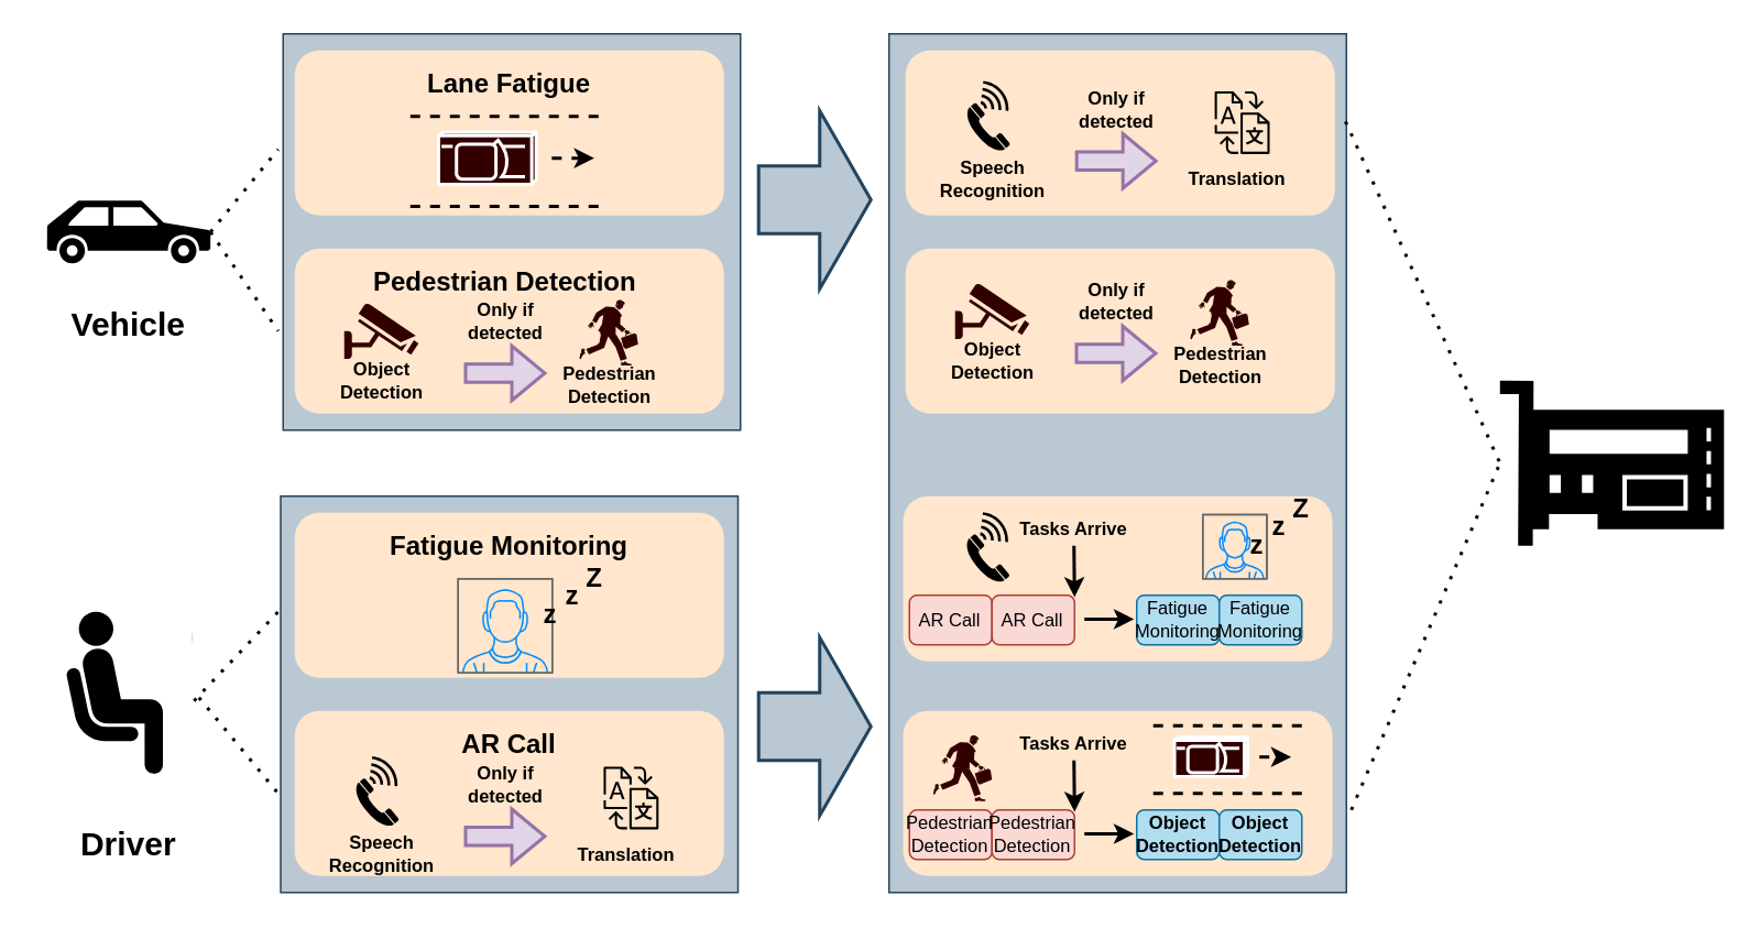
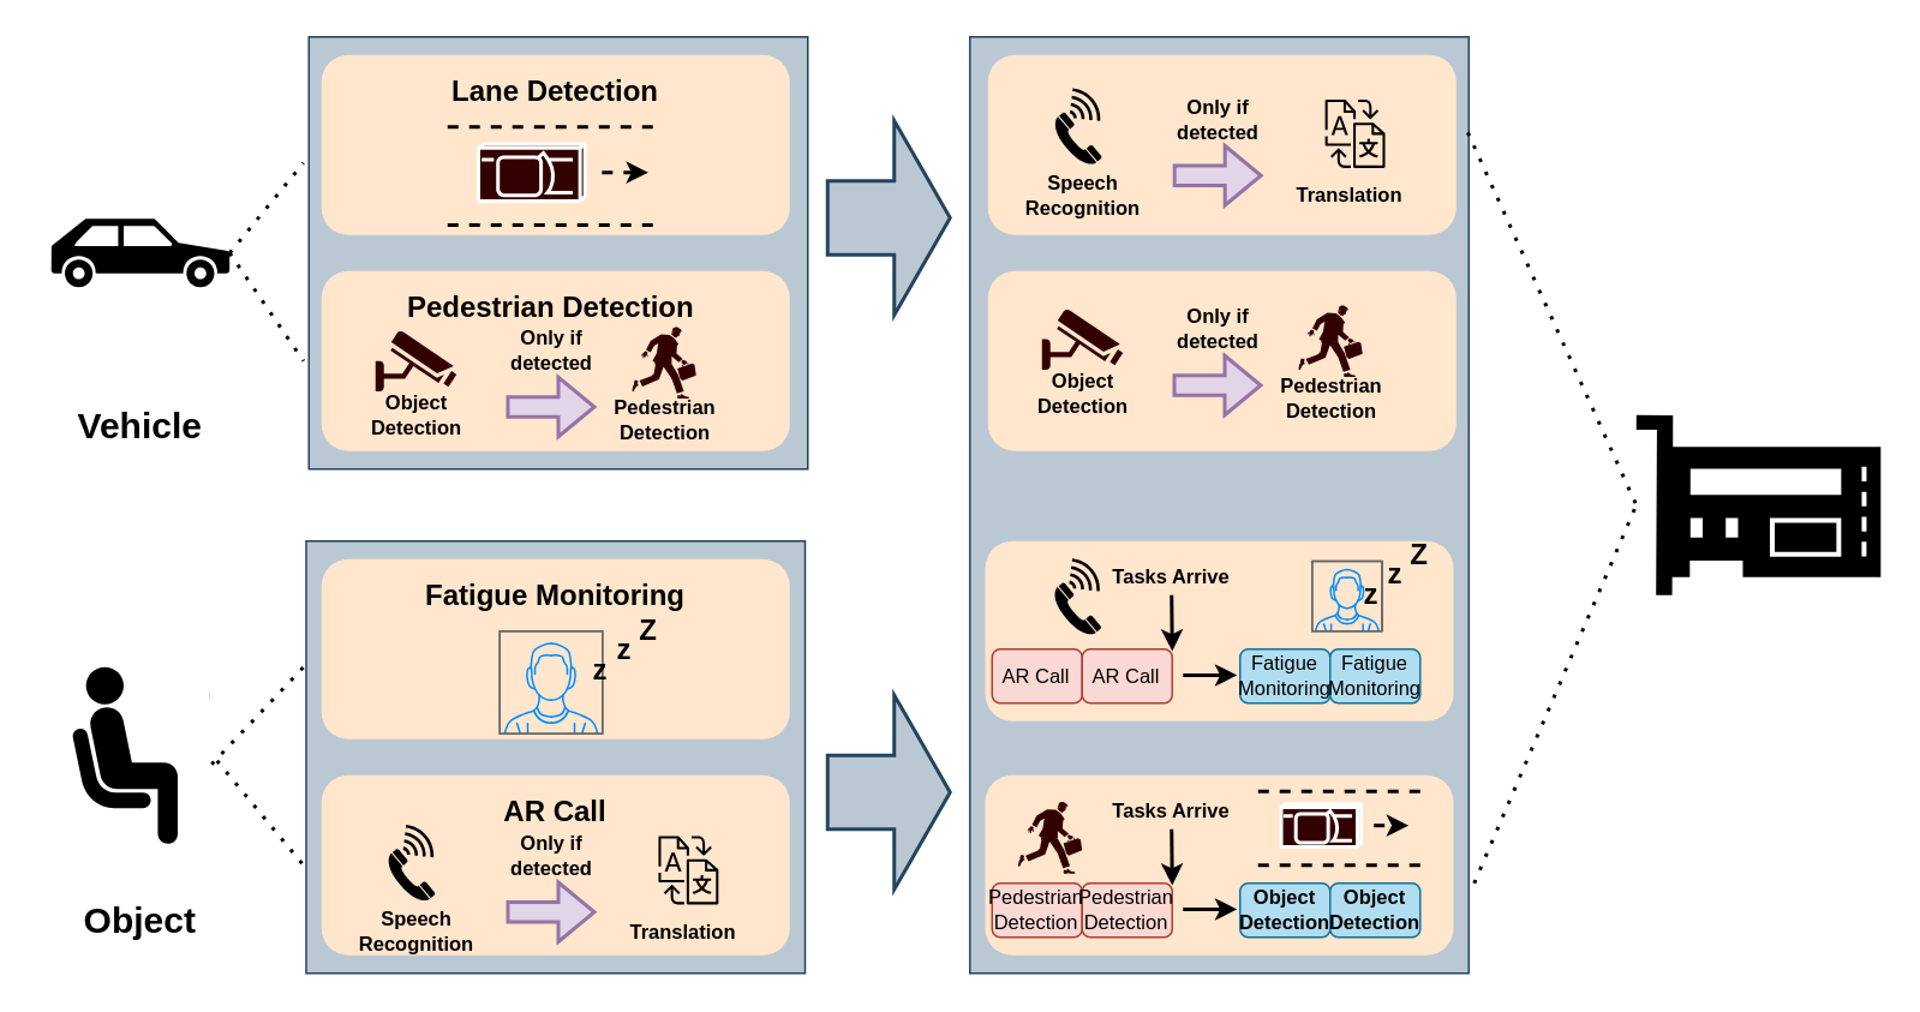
- <mxCell id="9" value="Lane Fatigue" style="text;strokeColor=none;align=center;fillColor=none;html=1;verticalAlign=middle;whiteSpace=wrap;rounded=0;fontSize=16;fontStyle=1" vertex="1" parent="1"><mxGeometry x="238" y="30" width="140" height="40" as="geometry" /></mxCell>
+ <mxCell id="9" value="Lane Detection" style="text;strokeColor=none;align=center;fillColor=none;html=1;verticalAlign=middle;whiteSpace=wrap;rounded=0;fontSize=16;fontStyle=1" vertex="1" parent="1"><mxGeometry x="238" y="30" width="140" height="40" as="geometry" /></mxCell>
- <mxCell id="83" value="&lt;font style=&quot;font-size: 20px;&quot;&gt;Vehicle&lt;/font&gt;" style="text;whiteSpace=wrap;html=1;fontSize=11;align=center;verticalAlign=middle;rounded=0;fontStyle=1;" vertex="1" parent="1"><mxGeometry x="20.25" y="185" width="114.5" height="20" as="geometry" /></mxCell>
+ <mxCell id="83" value="&lt;font style=&quot;font-size: 20px;&quot;&gt;Vehicle&lt;/font&gt;" style="text;whiteSpace=wrap;html=1;fontSize=11;align=center;verticalAlign=middle;rounded=0;fontStyle=1;" vertex="1" parent="1"><mxGeometry x="20.25" y="225" width="114.5" height="20" as="geometry" /></mxCell>
- <mxCell id="84" value="&lt;font style=&quot;font-size: 20px;&quot;&gt;Driver&lt;/font&gt;" style="text;whiteSpace=wrap;html=1;fontSize=11;align=center;verticalAlign=middle;rounded=0;fontStyle=1;" vertex="1" parent="1"><mxGeometry x="20.25" y="500" width="114.5" height="20" as="geometry" /></mxCell>
+ <mxCell id="84" value="&lt;font style=&quot;font-size: 20px;&quot;&gt;Object&lt;/font&gt;" style="text;whiteSpace=wrap;html=1;fontSize=11;align=center;verticalAlign=middle;rounded=0;fontStyle=1;" vertex="1" parent="1"><mxGeometry x="20.25" y="500" width="114.5" height="20" as="geometry" /></mxCell>
